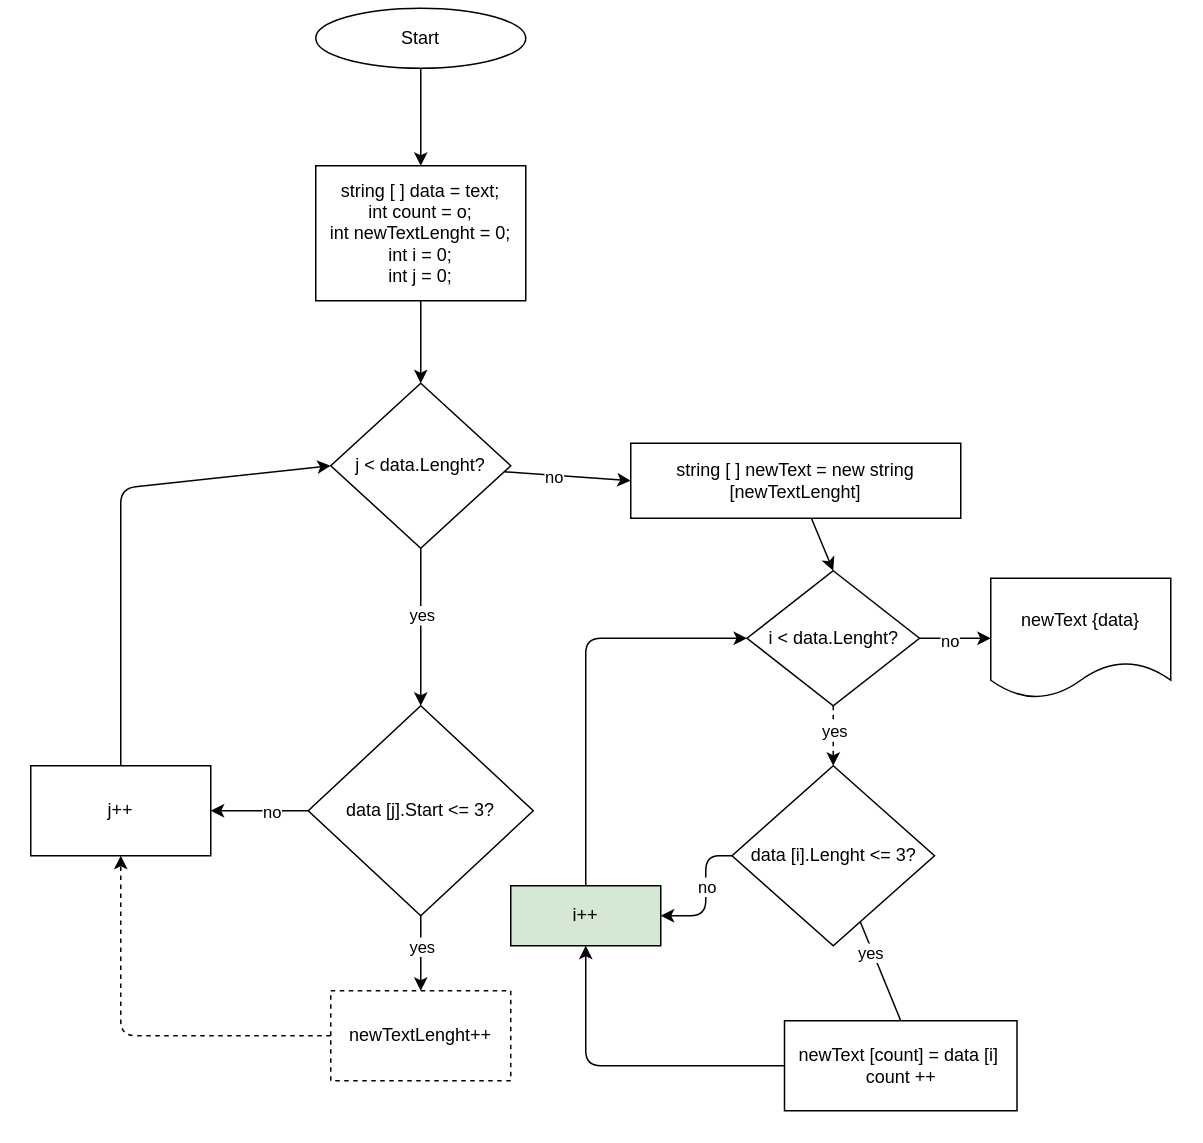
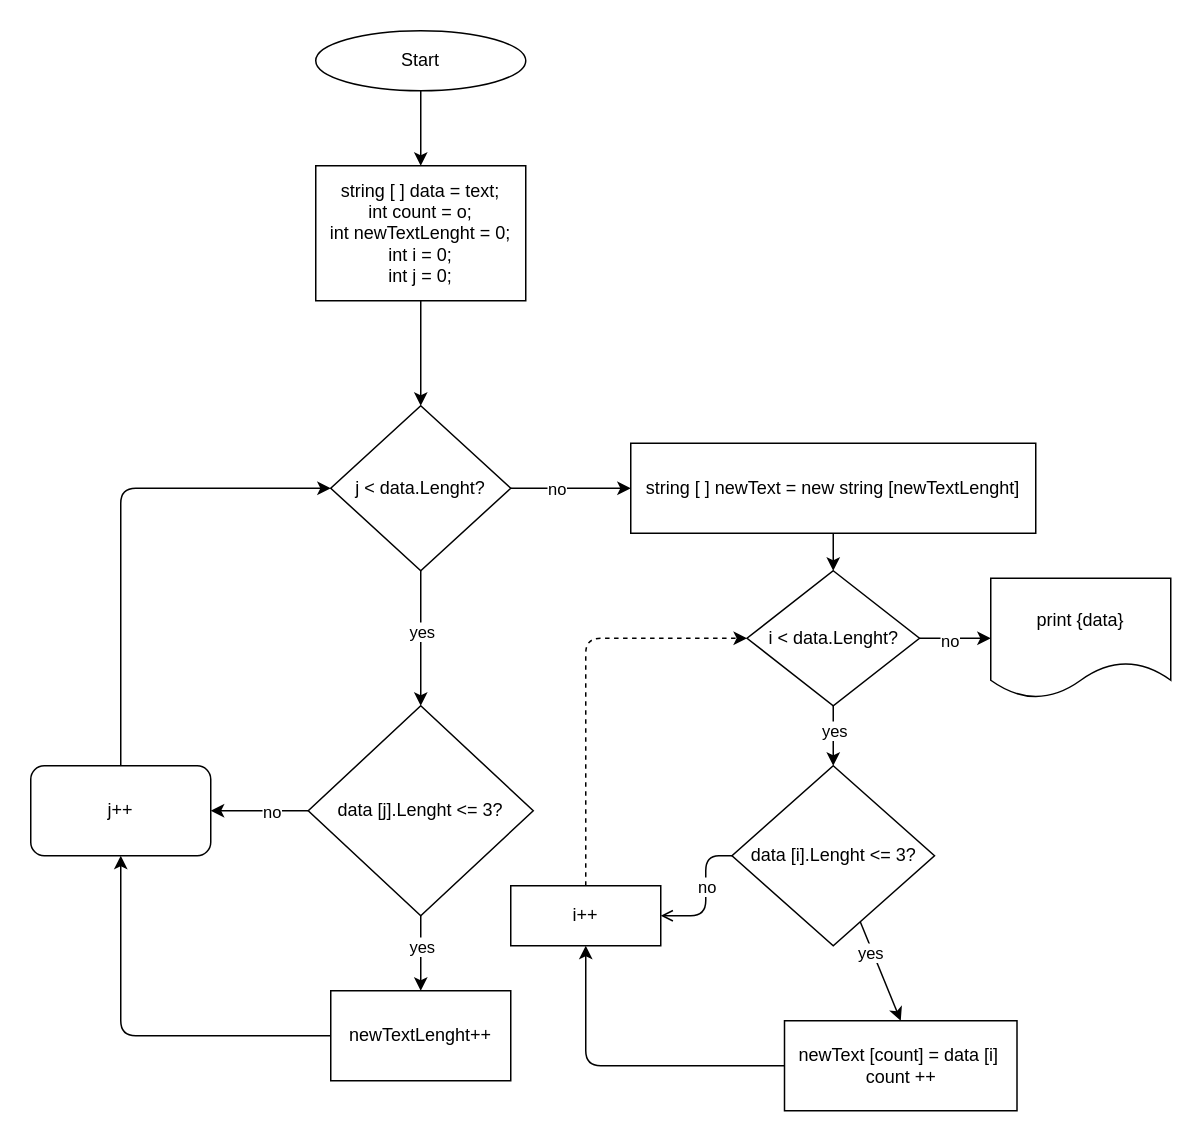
- <mxCell id="3" value="Start" style="ellipse;whiteSpace=wrap;html=1;" parent="1" vertex="1"><mxGeometry x="210" y="5" width="140" height="40" as="geometry" /></mxCell>
+ <mxCell id="3" value="Start" style="ellipse;whiteSpace=wrap;html=1;" parent="1" vertex="1"><mxGeometry x="210" y="20" width="140" height="40" as="geometry" /></mxCell>
- <mxCell id="10" value="j &amp;lt; data.Lenght?" style="rhombus;whiteSpace=wrap;html=1;" parent="1" vertex="1"><mxGeometry x="220" y="255" width="120" height="110" as="geometry" /></mxCell>
+ <mxCell id="10" value="j &amp;lt; data.Lenght?" style="rhombus;whiteSpace=wrap;html=1;" parent="1" vertex="1"><mxGeometry x="220" y="270" width="120" height="110" as="geometry" /></mxCell>
- <mxCell id="21" value="string [ ] newText = new string [newTextLenght]" style="rounded=0;whiteSpace=wrap;html=1;" parent="1" vertex="1"><mxGeometry x="420" y="295" width="220" height="50" as="geometry" /></mxCell>
+ <mxCell id="21" value="string [ ] newText = new string [newTextLenght]" style="rounded=0;whiteSpace=wrap;html=1;" parent="1" vertex="1"><mxGeometry x="420" y="295" width="270" height="60" as="geometry" /></mxCell>
- <mxCell id="36" value="newText {data}" style="shape=document;whiteSpace=wrap;html=1;boundedLbl=1;" parent="1" vertex="1"><mxGeometry x="660" y="385" width="120" height="80" as="geometry" /></mxCell>
+ <mxCell id="36" value="print {data}" style="shape=document;whiteSpace=wrap;html=1;boundedLbl=1;" parent="1" vertex="1"><mxGeometry x="660" y="385" width="120" height="80" as="geometry" /></mxCell>
- <mxCell id="34" style="edgeStyle=none;html=1;exitX=0.5;exitY=0;exitDx=0;exitDy=0;entryX=0;entryY=0.5;entryDx=0;entryDy=0;" parent="1" source="35" target="26" edge="1"><mxGeometry relative="1" as="geometry"><Array as="points"><mxPoint x="390" y="425" /></Array></mxGeometry></mxCell>
+ <mxCell id="34" style="edgeStyle=none;html=1;exitX=0.5;exitY=0;exitDx=0;exitDy=0;entryX=0;entryY=0.5;entryDx=0;entryDy=0;dashed=1;" parent="1" source="35" target="26" edge="1"><mxGeometry relative="1" as="geometry"><Array as="points"><mxPoint x="390" y="425" /></Array></mxGeometry></mxCell>
- <mxCell id="22" style="edgeStyle=none;html=1;exitX=0.5;exitY=1;exitDx=0;exitDy=0;dashed=1;" parent="1" source="26" target="31" edge="1"><mxGeometry relative="1" as="geometry" /></mxCell>
+ <mxCell id="22" style="edgeStyle=none;html=1;exitX=0.5;exitY=1;exitDx=0;exitDy=0;" parent="1" source="26" target="31" edge="1"><mxGeometry relative="1" as="geometry" /></mxCell>
- <mxCell id="19" value="&lt;span&gt;j++&lt;/span&gt;" style="rounded=0;whiteSpace=wrap;html=1;" parent="1" vertex="1"><mxGeometry x="20" y="510" width="120" height="60" as="geometry" /></mxCell>
+ <mxCell id="19" value="&lt;span&gt;j++&lt;/span&gt;" style="whiteSpace=wrap;html=1;rounded=1;" parent="1" vertex="1"><mxGeometry x="20" y="510" width="120" height="60" as="geometry" /></mxCell>
- <mxCell id="15" value="data [j].Start &amp;lt;= 3?" style="rhombus;whiteSpace=wrap;html=1;" parent="1" vertex="1"><mxGeometry x="205" y="470" width="150" height="140" as="geometry" /></mxCell>
+ <mxCell id="15" value="data [j].Lenght &amp;lt;= 3?" style="rhombus;whiteSpace=wrap;html=1;" parent="1" vertex="1"><mxGeometry x="205" y="470" width="150" height="140" as="geometry" /></mxCell>
- <mxCell id="35" value="i++" style="rounded=0;whiteSpace=wrap;html=1;fillColor=#d5e8d4;" parent="1" vertex="1"><mxGeometry x="340" y="590" width="100" height="40" as="geometry" /></mxCell>
+ <mxCell id="35" value="i++" style="rounded=0;whiteSpace=wrap;html=1;" parent="1" vertex="1"><mxGeometry x="340" y="590" width="100" height="40" as="geometry" /></mxCell>
- <mxCell id="29" style="edgeStyle=none;html=1;exitX=0;exitY=0.5;exitDx=0;exitDy=0;entryX=1;entryY=0.5;entryDx=0;entryDy=0;" parent="1" source="31" target="35" edge="1"><mxGeometry relative="1" as="geometry"><mxPoint x="470" y="610" as="targetPoint" /><Array as="points"><mxPoint x="470" y="570" /><mxPoint x="470" y="610" /></Array></mxGeometry></mxCell>
+ <mxCell id="29" style="edgeStyle=none;html=1;exitX=0;exitY=0.5;exitDx=0;exitDy=0;entryX=1;entryY=0.5;entryDx=0;entryDy=0;endArrow=open;" parent="1" source="31" target="35" edge="1"><mxGeometry relative="1" as="geometry"><mxPoint x="470" y="610" as="targetPoint" /><Array as="points"><mxPoint x="470" y="570" /><mxPoint x="470" y="610" /></Array></mxGeometry></mxCell>
- <mxCell id="27" style="edgeStyle=none;html=1;entryX=0.5;entryY=0;entryDx=0;entryDy=0;endArrow=none;" parent="1" source="31" target="33" edge="1"><mxGeometry relative="1" as="geometry" /></mxCell>
+ <mxCell id="27" style="edgeStyle=none;html=1;entryX=0.5;entryY=0;entryDx=0;entryDy=0;" parent="1" source="31" target="33" edge="1"><mxGeometry relative="1" as="geometry" /></mxCell>
- <mxCell id="16" style="edgeStyle=none;html=1;entryX=0.5;entryY=1;entryDx=0;entryDy=0;dashed=1;" parent="1" source="17" target="19" edge="1"><mxGeometry relative="1" as="geometry"><mxPoint x="60" y="690" as="targetPoint" /><Array as="points"><mxPoint x="80" y="690" /></Array></mxGeometry></mxCell>
+ <mxCell id="16" style="edgeStyle=none;html=1;entryX=0.5;entryY=1;entryDx=0;entryDy=0;" parent="1" source="17" target="19" edge="1"><mxGeometry relative="1" as="geometry"><mxPoint x="60" y="690" as="targetPoint" /><Array as="points"><mxPoint x="80" y="690" /></Array></mxGeometry></mxCell>
- <mxCell id="17" value="newTextLenght++&lt;br&gt;" style="rounded=0;whiteSpace=wrap;html=1;dashed=1;" parent="1" vertex="1"><mxGeometry x="220" y="660" width="120" height="60" as="geometry" /></mxCell>
+ <mxCell id="17" value="newTextLenght++&lt;br&gt;" style="rounded=0;whiteSpace=wrap;html=1;" parent="1" vertex="1"><mxGeometry x="220" y="660" width="120" height="60" as="geometry" /></mxCell>
